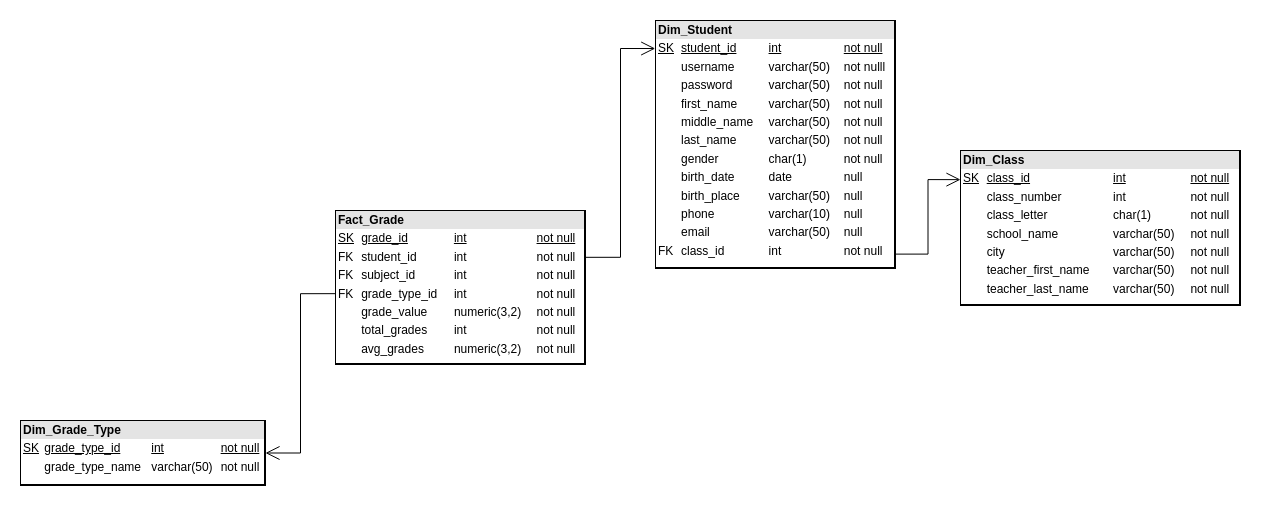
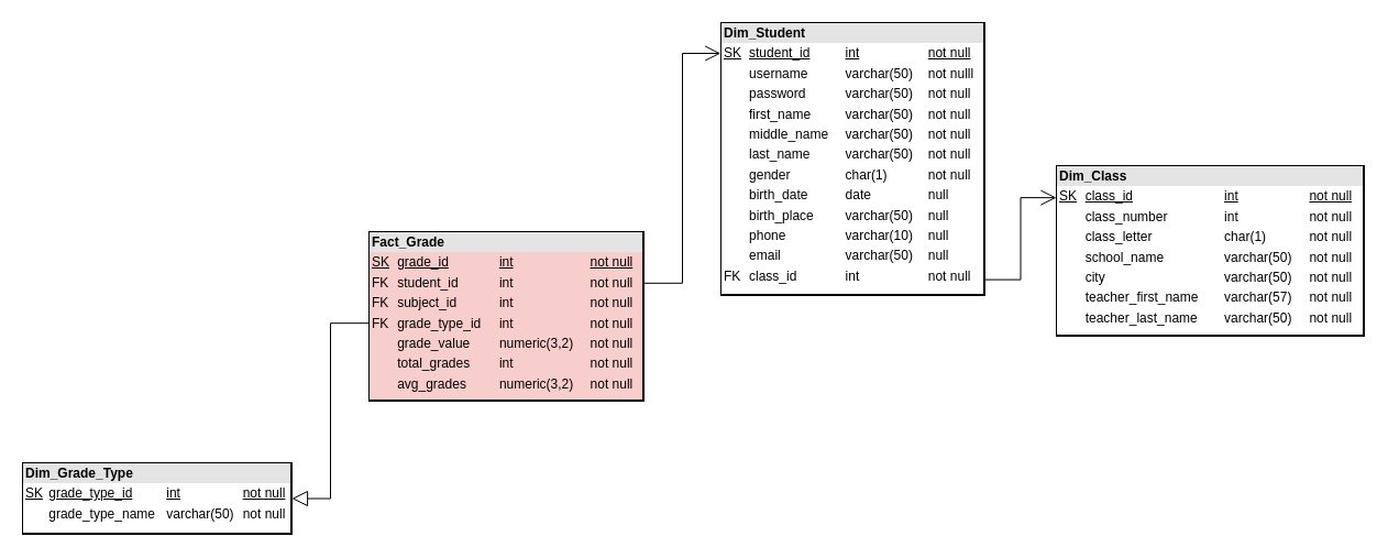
- <mxCell id="2" value="&lt;div style=&quot;box-sizing:border-box;width:100%;background:#e4e4e4;padding:2px;&quot;&gt;&lt;b&gt;Fact_Grade&lt;/b&gt;&lt;br&gt;&lt;/div&gt;&lt;table style=&quot;width:100%;font-size:1em;&quot; cellspacing=&quot;0&quot; cellpadding=&quot;2&quot;&gt;&lt;tbody&gt;&lt;tr&gt;&lt;td&gt;&lt;u&gt;SK&lt;/u&gt;&lt;/td&gt;&lt;td&gt;&lt;u&gt;grade_id&lt;/u&gt;&lt;/td&gt;&lt;td&gt;&lt;u&gt;int&lt;br&gt;&lt;/u&gt;&lt;/td&gt;&lt;td&gt;&lt;u&gt;not null&lt;/u&gt;&lt;br&gt;&lt;/td&gt;&lt;/tr&gt;&lt;tr&gt;&lt;td&gt;FK&lt;br&gt;&lt;/td&gt;&lt;td&gt;student_id&lt;br&gt;&lt;/td&gt;&lt;td&gt;int&lt;br&gt;&lt;/td&gt;&lt;td&gt;not null&lt;br&gt;&lt;/td&gt;&lt;/tr&gt;&lt;tr&gt;&lt;td&gt;FK&lt;br&gt;&lt;/td&gt;&lt;td&gt;subject_id&lt;br&gt;&lt;/td&gt;&lt;td&gt;int&lt;br&gt;&lt;/td&gt;&lt;td&gt;not null&lt;br&gt;&lt;/td&gt;&lt;/tr&gt;&lt;tr&gt;&lt;td&gt;FK&lt;br&gt;&lt;/td&gt;&lt;td&gt;grade_type_id&lt;br&gt;&lt;/td&gt;&lt;td&gt;int&lt;br&gt;&lt;/td&gt;&lt;td&gt;not null&lt;br&gt;&lt;/td&gt;&lt;/tr&gt;&lt;tr&gt;&lt;td&gt;&lt;br&gt;&lt;/td&gt;&lt;td&gt;grade_value&lt;br&gt;&lt;/td&gt;&lt;td&gt;numeric(3,2)&lt;br&gt;&lt;/td&gt;&lt;td&gt;not null&lt;br&gt;&lt;/td&gt;&lt;/tr&gt;&lt;tr&gt;&lt;td&gt;&lt;br&gt;&lt;/td&gt;&lt;td&gt;total_grades&lt;br&gt;&lt;/td&gt;&lt;td&gt;int&lt;br&gt;&lt;/td&gt;&lt;td&gt;not null&lt;br&gt;&lt;/td&gt;&lt;/tr&gt;&lt;tr&gt;&lt;td&gt;&lt;br&gt;&lt;/td&gt;&lt;td&gt;avg_grades&lt;br&gt;&lt;/td&gt;&lt;td&gt;numeric(3,2)&lt;br&gt;&lt;/td&gt;&lt;td&gt;not null&lt;br&gt;&lt;/td&gt;&lt;/tr&gt;&lt;/tbody&gt;&lt;/table&gt;" style="verticalAlign=top;align=left;overflow=fill;html=1;labelBorderColor=default;" parent="1" vertex="1"><mxGeometry x="335" y="210" width="250" height="154" as="geometry" /></mxCell>
+ <mxCell id="2" value="&lt;div style=&quot;box-sizing:border-box;width:100%;background:#e4e4e4;padding:2px;&quot;&gt;&lt;b&gt;Fact_Grade&lt;/b&gt;&lt;br&gt;&lt;/div&gt;&lt;table style=&quot;width:100%;font-size:1em;&quot; cellspacing=&quot;0&quot; cellpadding=&quot;2&quot;&gt;&lt;tbody&gt;&lt;tr&gt;&lt;td&gt;&lt;u&gt;SK&lt;/u&gt;&lt;/td&gt;&lt;td&gt;&lt;u&gt;grade_id&lt;/u&gt;&lt;/td&gt;&lt;td&gt;&lt;u&gt;int&lt;br&gt;&lt;/u&gt;&lt;/td&gt;&lt;td&gt;&lt;u&gt;not null&lt;/u&gt;&lt;br&gt;&lt;/td&gt;&lt;/tr&gt;&lt;tr&gt;&lt;td&gt;FK&lt;br&gt;&lt;/td&gt;&lt;td&gt;student_id&lt;br&gt;&lt;/td&gt;&lt;td&gt;int&lt;br&gt;&lt;/td&gt;&lt;td&gt;not null&lt;br&gt;&lt;/td&gt;&lt;/tr&gt;&lt;tr&gt;&lt;td&gt;FK&lt;br&gt;&lt;/td&gt;&lt;td&gt;subject_id&lt;br&gt;&lt;/td&gt;&lt;td&gt;int&lt;br&gt;&lt;/td&gt;&lt;td&gt;not null&lt;br&gt;&lt;/td&gt;&lt;/tr&gt;&lt;tr&gt;&lt;td&gt;FK&lt;br&gt;&lt;/td&gt;&lt;td&gt;grade_type_id&lt;br&gt;&lt;/td&gt;&lt;td&gt;int&lt;br&gt;&lt;/td&gt;&lt;td&gt;not null&lt;br&gt;&lt;/td&gt;&lt;/tr&gt;&lt;tr&gt;&lt;td&gt;&lt;br&gt;&lt;/td&gt;&lt;td&gt;grade_value&lt;br&gt;&lt;/td&gt;&lt;td&gt;numeric(3,2)&lt;br&gt;&lt;/td&gt;&lt;td&gt;not null&lt;br&gt;&lt;/td&gt;&lt;/tr&gt;&lt;tr&gt;&lt;td&gt;&lt;br&gt;&lt;/td&gt;&lt;td&gt;total_grades&lt;br&gt;&lt;/td&gt;&lt;td&gt;int&lt;br&gt;&lt;/td&gt;&lt;td&gt;not null&lt;br&gt;&lt;/td&gt;&lt;/tr&gt;&lt;tr&gt;&lt;td&gt;&lt;br&gt;&lt;/td&gt;&lt;td&gt;avg_grades&lt;br&gt;&lt;/td&gt;&lt;td&gt;numeric(3,2)&lt;br&gt;&lt;/td&gt;&lt;td&gt;not null&lt;br&gt;&lt;/td&gt;&lt;/tr&gt;&lt;/tbody&gt;&lt;/table&gt;" style="verticalAlign=top;align=left;overflow=fill;html=1;labelBorderColor=default;fillColor=#f8cecc;" parent="1" vertex="1"><mxGeometry x="335" y="210" width="250" height="154" as="geometry" /></mxCell>
- <mxCell id="4" value="&lt;div style=&quot;box-sizing:border-box;width:100%;background:#e4e4e4;padding:2px;&quot;&gt;&lt;b&gt;Dim_Class&lt;/b&gt;&lt;br&gt;&lt;/div&gt;&lt;table style=&quot;width:100%;font-size:1em;&quot; cellspacing=&quot;0&quot; cellpadding=&quot;2&quot;&gt;&lt;tbody&gt;&lt;tr&gt;&lt;td&gt;&lt;u&gt;SK&lt;/u&gt;&lt;/td&gt;&lt;td&gt;&lt;u&gt;class_id&lt;/u&gt;&lt;/td&gt;&lt;td&gt;&lt;u&gt;int&lt;br&gt;&lt;/u&gt;&lt;/td&gt;&lt;td&gt;&lt;u&gt;not null&lt;/u&gt;&lt;br&gt;&lt;/td&gt;&lt;/tr&gt;&lt;tr&gt;&lt;td&gt;&lt;br&gt;&lt;/td&gt;&lt;td&gt;class_number&lt;br&gt;&lt;/td&gt;&lt;td&gt;int&lt;br&gt;&lt;/td&gt;&lt;td&gt;not null&lt;br&gt;&lt;/td&gt;&lt;/tr&gt;&lt;tr&gt;&lt;td&gt;&lt;br&gt;&lt;/td&gt;&lt;td&gt;class_letter&lt;br&gt;&lt;/td&gt;&lt;td&gt;char(1)&lt;br&gt;&lt;/td&gt;&lt;td&gt;not null&lt;br&gt;&lt;/td&gt;&lt;/tr&gt;&lt;tr&gt;&lt;td&gt;&lt;br&gt;&lt;/td&gt;&lt;td&gt;school_name&lt;/td&gt;&lt;td&gt;varchar(50)&lt;br&gt;&lt;/td&gt;&lt;td&gt;not null&lt;br&gt;&lt;/td&gt;&lt;/tr&gt;&lt;tr&gt;&lt;td&gt;&lt;br&gt;&lt;/td&gt;&lt;td&gt;city&lt;br&gt;&lt;/td&gt;&lt;td&gt;varchar(50)&lt;br&gt;&lt;/td&gt;&lt;td&gt;not null&lt;br&gt;&lt;/td&gt;&lt;/tr&gt;&lt;tr&gt;&lt;td&gt;&lt;br&gt;&lt;/td&gt;&lt;td&gt;teacher_first_name&lt;br&gt;&lt;/td&gt;&lt;td&gt;varchar(50)&lt;br&gt;&lt;/td&gt;&lt;td&gt;not null&lt;br&gt;&lt;/td&gt;&lt;/tr&gt;&lt;tr&gt;&lt;td&gt;&lt;br&gt;&lt;/td&gt;&lt;td&gt;teacher_last_name&lt;br&gt;&lt;/td&gt;&lt;td&gt;varchar(50)&lt;br&gt;&lt;/td&gt;&lt;td&gt;not null&lt;br&gt;&lt;/td&gt;&lt;/tr&gt;&lt;/tbody&gt;&lt;/table&gt;" style="verticalAlign=top;align=left;overflow=fill;html=1;labelBorderColor=default;" parent="1" vertex="1"><mxGeometry x="960" y="150" width="280" height="155" as="geometry" /></mxCell>
+ <mxCell id="4" value="&lt;div style=&quot;box-sizing:border-box;width:100%;background:#e4e4e4;padding:2px;&quot;&gt;&lt;b&gt;Dim_Class&lt;/b&gt;&lt;br&gt;&lt;/div&gt;&lt;table style=&quot;width:100%;font-size:1em;&quot; cellspacing=&quot;0&quot; cellpadding=&quot;2&quot;&gt;&lt;tbody&gt;&lt;tr&gt;&lt;td&gt;&lt;u&gt;SK&lt;/u&gt;&lt;/td&gt;&lt;td&gt;&lt;u&gt;class_id&lt;/u&gt;&lt;/td&gt;&lt;td&gt;&lt;u&gt;int&lt;br&gt;&lt;/u&gt;&lt;/td&gt;&lt;td&gt;&lt;u&gt;not null&lt;/u&gt;&lt;br&gt;&lt;/td&gt;&lt;/tr&gt;&lt;tr&gt;&lt;td&gt;&lt;br&gt;&lt;/td&gt;&lt;td&gt;class_number&lt;br&gt;&lt;/td&gt;&lt;td&gt;int&lt;br&gt;&lt;/td&gt;&lt;td&gt;not null&lt;br&gt;&lt;/td&gt;&lt;/tr&gt;&lt;tr&gt;&lt;td&gt;&lt;br&gt;&lt;/td&gt;&lt;td&gt;class_letter&lt;br&gt;&lt;/td&gt;&lt;td&gt;char(1)&lt;br&gt;&lt;/td&gt;&lt;td&gt;not null&lt;br&gt;&lt;/td&gt;&lt;/tr&gt;&lt;tr&gt;&lt;td&gt;&lt;br&gt;&lt;/td&gt;&lt;td&gt;school_name&lt;/td&gt;&lt;td&gt;varchar(50)&lt;br&gt;&lt;/td&gt;&lt;td&gt;not null&lt;br&gt;&lt;/td&gt;&lt;/tr&gt;&lt;tr&gt;&lt;td&gt;&lt;br&gt;&lt;/td&gt;&lt;td&gt;city&lt;br&gt;&lt;/td&gt;&lt;td&gt;varchar(50)&lt;br&gt;&lt;/td&gt;&lt;td&gt;not null&lt;br&gt;&lt;/td&gt;&lt;/tr&gt;&lt;tr&gt;&lt;td&gt;&lt;br&gt;&lt;/td&gt;&lt;td&gt;teacher_first_name&lt;br&gt;&lt;/td&gt;&lt;td&gt;varchar(57)&lt;br&gt;&lt;/td&gt;&lt;td&gt;not null&lt;br&gt;&lt;/td&gt;&lt;/tr&gt;&lt;tr&gt;&lt;td&gt;&lt;br&gt;&lt;/td&gt;&lt;td&gt;teacher_last_name&lt;br&gt;&lt;/td&gt;&lt;td&gt;varchar(50)&lt;br&gt;&lt;/td&gt;&lt;td&gt;not null&lt;br&gt;&lt;/td&gt;&lt;/tr&gt;&lt;/tbody&gt;&lt;/table&gt;" style="verticalAlign=top;align=left;overflow=fill;html=1;labelBorderColor=default;" parent="1" vertex="1"><mxGeometry x="960" y="150" width="280" height="155" as="geometry" /></mxCell>
- <mxCell id="8" value="" style="endArrow=open;endFill=0;endSize=12;html=1;rounded=0;exitX=-0.001;exitY=0.54;exitDx=0;exitDy=0;edgeStyle=orthogonalEdgeStyle;entryX=1;entryY=0.5;entryDx=0;entryDy=0;exitPerimeter=0;" parent="1" source="2" target="6" edge="1"><mxGeometry width="160" relative="1" as="geometry"><mxPoint x="355" y="420.004" as="sourcePoint" /><mxPoint x="425" y="561.48" as="targetPoint" /></mxGeometry></mxCell>
+ <mxCell id="8" value="" style="endArrow=block;endFill=0;endSize=12;html=1;rounded=0;exitX=-0.001;exitY=0.54;exitDx=0;exitDy=0;edgeStyle=orthogonalEdgeStyle;entryX=1;entryY=0.5;entryDx=0;entryDy=0;exitPerimeter=0;" parent="1" source="2" target="6" edge="1"><mxGeometry width="160" relative="1" as="geometry"><mxPoint x="355" y="420.004" as="sourcePoint" /><mxPoint x="425" y="561.48" as="targetPoint" /></mxGeometry></mxCell>
